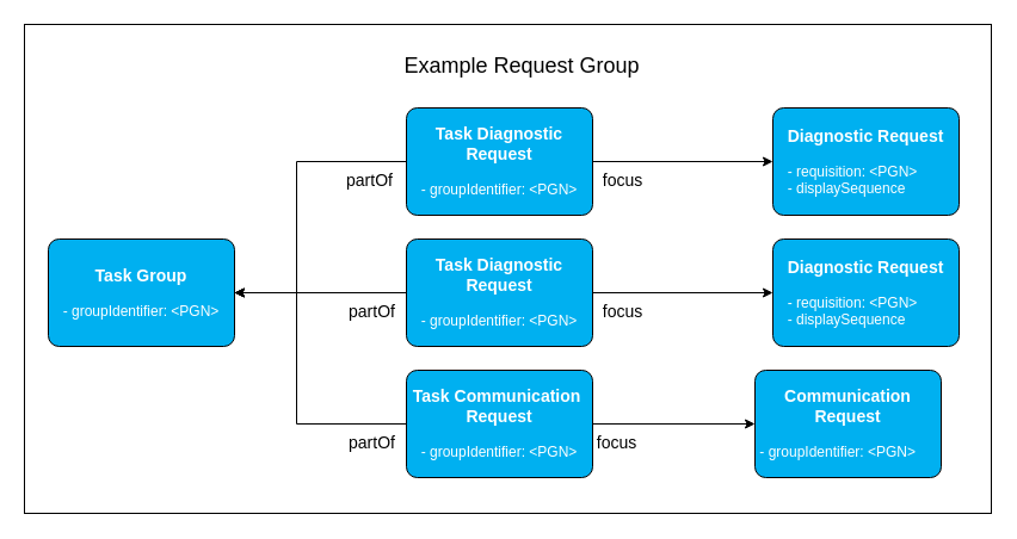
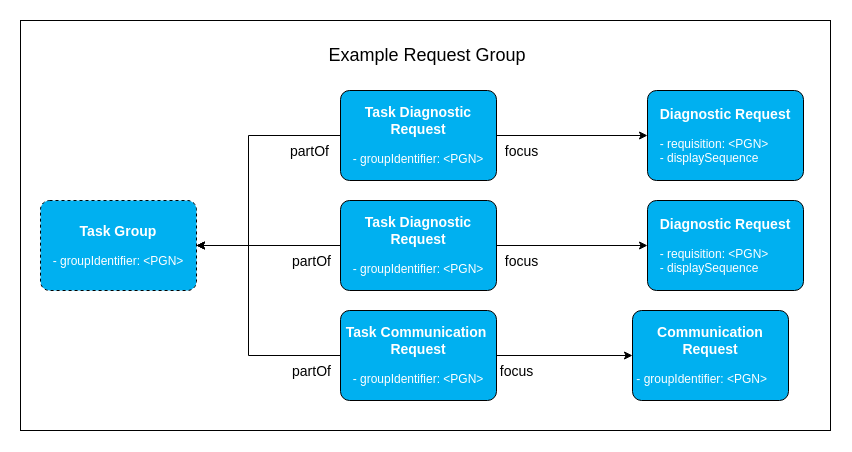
- <mxCell id="22" value="&lt;font style=&quot;font-size: 18px;&quot;&gt;Example Request Group&lt;/font&gt;" style="text;html=1;align=center;verticalAlign=middle;whiteSpace=wrap;rounded=0;" vertex="1" parent="1"><mxGeometry x="327" y="40" width="220" height="30" as="geometry" /></mxCell>
+ <mxCell id="22" value="&lt;font style=&quot;font-size: 18px;&quot;&gt;Example Request Group&lt;/font&gt;" style="text;html=1;align=center;verticalAlign=middle;whiteSpace=wrap;rounded=0;" vertex="1" parent="1"><mxGeometry x="317" y="40" width="220" height="30" as="geometry" /></mxCell>
- <mxCell id="9" value="&lt;font style=&quot;font-size: 14px;&quot;&gt;&lt;b&gt;Task Group&lt;/b&gt;&lt;/font&gt;&lt;div&gt;&lt;br&gt;&lt;/div&gt;&lt;div&gt;&lt;font style=&quot;font-size: 12px;&quot;&gt;- groupIdentifier: &amp;lt;PGN&amp;gt;&lt;/font&gt;&lt;/div&gt;" style="rounded=1;arcSize=10;whiteSpace=wrap;html=1;align=center;fillColor=#00B0F0;strokeColor=default;verticalAlign=middle;fontFamily=Helvetica;fontSize=12;fontColor=#FFFFFF;" vertex="1" parent="1"><mxGeometry x="40" y="200" width="156" height="90" as="geometry" /></mxCell>
+ <mxCell id="9" value="&lt;font style=&quot;font-size: 14px;&quot;&gt;&lt;b&gt;Task Group&lt;/b&gt;&lt;/font&gt;&lt;div&gt;&lt;br&gt;&lt;/div&gt;&lt;div&gt;&lt;font style=&quot;font-size: 12px;&quot;&gt;- groupIdentifier: &amp;lt;PGN&amp;gt;&lt;/font&gt;&lt;/div&gt;" style="rounded=1;arcSize=10;whiteSpace=wrap;html=1;align=center;fillColor=#00B0F0;strokeColor=default;verticalAlign=middle;fontFamily=Helvetica;fontSize=12;fontColor=#FFFFFF;dashed=1;" vertex="1" parent="1"><mxGeometry x="40" y="200" width="156" height="90" as="geometry" /></mxCell>
